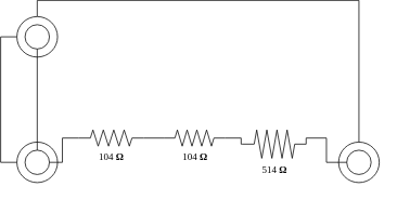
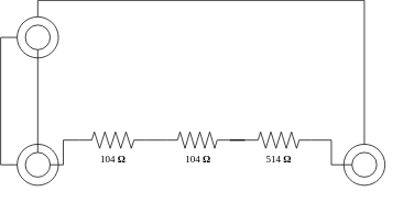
- <mxCell id="6" value="514&amp;nbsp;&lt;b&gt;Ω&lt;/b&gt;" style="verticalLabelPosition=bottom;shadow=0;dashed=0;align=center;html=1;verticalAlign=top;strokeWidth=1;shape=mxgraph.electrical.resistors.resistor_2;rounded=1;comic=0;labelBackgroundColor=none;fontFamily=Verdana;fontSize=12" vertex="1" parent="1"><mxGeometry x="298" y="160" width="78" height="35" as="geometry" /></mxCell>
+ <mxCell id="6" value="514&amp;nbsp;&lt;b&gt;Ω&lt;/b&gt;" style="verticalLabelPosition=bottom;shadow=0;dashed=0;align=center;html=1;verticalAlign=top;strokeWidth=1;shape=mxgraph.electrical.resistors.resistor_2;rounded=1;comic=0;labelBackgroundColor=none;fontFamily=Verdana;fontSize=12" vertex="1" parent="1"><mxGeometry x="298" y="160" width="78" height="20" as="geometry" /></mxCell>
